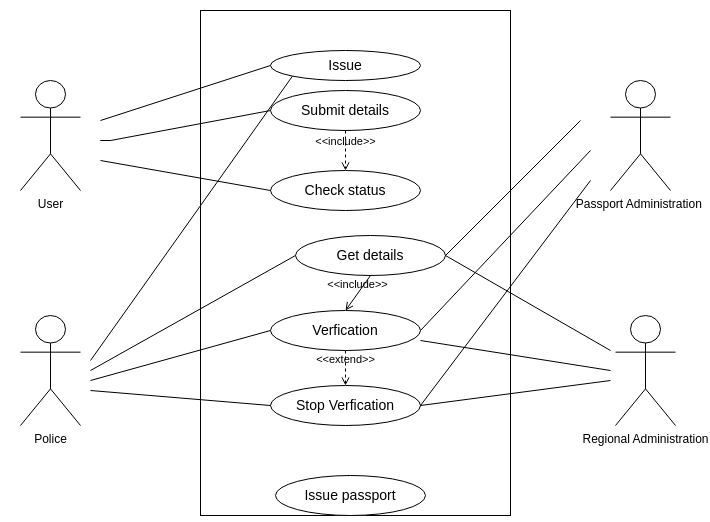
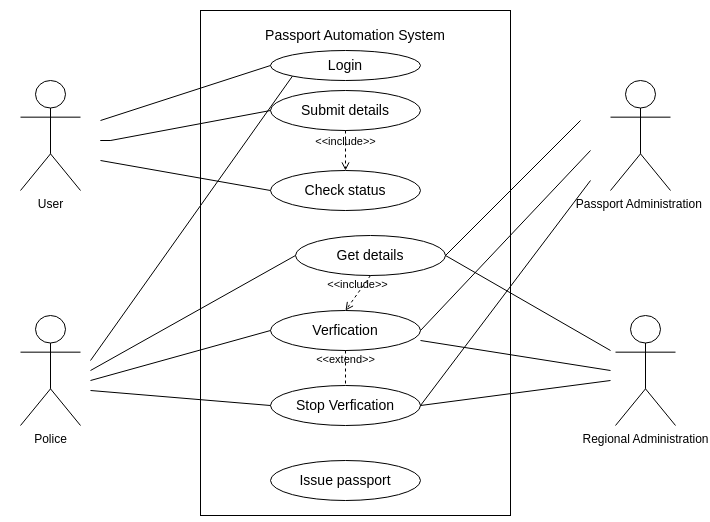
+ <mxCell id="3" value="&lt;font style=&quot;font-size: 14px;&quot;&gt;Passport Automation System&lt;/font&gt;" style="text;html=1;align=center;verticalAlign=middle;whiteSpace=wrap;rounded=0;" vertex="1" parent="1"><mxGeometry x="240" y="20" width="230" height="30" as="geometry" /></mxCell>
- <mxCell id="4" value="&lt;span style=&quot;font-size: 14px;&quot;&gt;Issue&lt;/span&gt;" style="ellipse;whiteSpace=wrap;html=1;" vertex="1" parent="1"><mxGeometry x="270" y="50" width="150" height="30" as="geometry" /></mxCell>
+ <mxCell id="4" value="&lt;span style=&quot;font-size: 14px;&quot;&gt;Login&lt;/span&gt;" style="ellipse;whiteSpace=wrap;html=1;" vertex="1" parent="1"><mxGeometry x="270" y="50" width="150" height="30" as="geometry" /></mxCell>
- <mxCell id="29" value="&amp;lt;&amp;lt;include&amp;gt;&amp;gt;" style="html=1;verticalAlign=bottom;labelBackgroundColor=none;endArrow=open;endFill=0;dashed=0;rounded=0;exitX=0.5;exitY=1;exitDx=0;exitDy=0;entryX=0.5;entryY=0;entryDx=0;entryDy=0;" edge="1" parent="1" source="7" target="8"><mxGeometry width="160" relative="1" as="geometry"><mxPoint x="290" y="260" as="sourcePoint" /><mxPoint x="450" y="260" as="targetPoint" /></mxGeometry></mxCell>
+ <mxCell id="29" value="&amp;lt;&amp;lt;include&amp;gt;&amp;gt;" style="html=1;verticalAlign=bottom;labelBackgroundColor=none;endArrow=open;endFill=0;dashed=1;rounded=0;exitX=0.5;exitY=1;exitDx=0;exitDy=0;entryX=0.5;entryY=0;entryDx=0;entryDy=0;" edge="1" parent="1" source="7" target="8"><mxGeometry width="160" relative="1" as="geometry"><mxPoint x="290" y="260" as="sourcePoint" /><mxPoint x="450" y="260" as="targetPoint" /></mxGeometry></mxCell>
- <mxCell id="28" value="&amp;lt;&amp;lt;extend&amp;gt;&amp;gt;" style="html=1;verticalAlign=bottom;labelBackgroundColor=none;endArrow=open;endFill=0;dashed=1;rounded=0;exitX=0.5;exitY=1;exitDx=0;exitDy=0;entryX=0.5;entryY=0;entryDx=0;entryDy=0;" edge="1" parent="1" source="8" target="9"><mxGeometry width="160" relative="1" as="geometry"><mxPoint x="290" y="260" as="sourcePoint" /><mxPoint x="450" y="260" as="targetPoint" /></mxGeometry></mxCell>
+ <mxCell id="28" value="&amp;lt;&amp;lt;extend&amp;gt;&amp;gt;" style="html=1;verticalAlign=bottom;labelBackgroundColor=none;endArrow=none;endFill=0;dashed=1;rounded=0;exitX=0.5;exitY=1;exitDx=0;exitDy=0;entryX=0.5;entryY=0;entryDx=0;entryDy=0;" edge="1" parent="1" source="8" target="9"><mxGeometry width="160" relative="1" as="geometry"><mxPoint x="290" y="260" as="sourcePoint" /><mxPoint x="450" y="260" as="targetPoint" /></mxGeometry></mxCell>
- <mxCell id="10" value="&lt;span style=&quot;font-size: 14px;&quot;&gt;Issue passport&lt;/span&gt;" style="ellipse;whiteSpace=wrap;html=1;" vertex="1" parent="1"><mxGeometry x="275" y="475" width="150" height="40" as="geometry" /></mxCell>
+ <mxCell id="10" value="&lt;span style=&quot;font-size: 14px;&quot;&gt;Issue passport&lt;/span&gt;" style="ellipse;whiteSpace=wrap;html=1;" vertex="1" parent="1"><mxGeometry x="270" y="460" width="150" height="40" as="geometry" /></mxCell>
